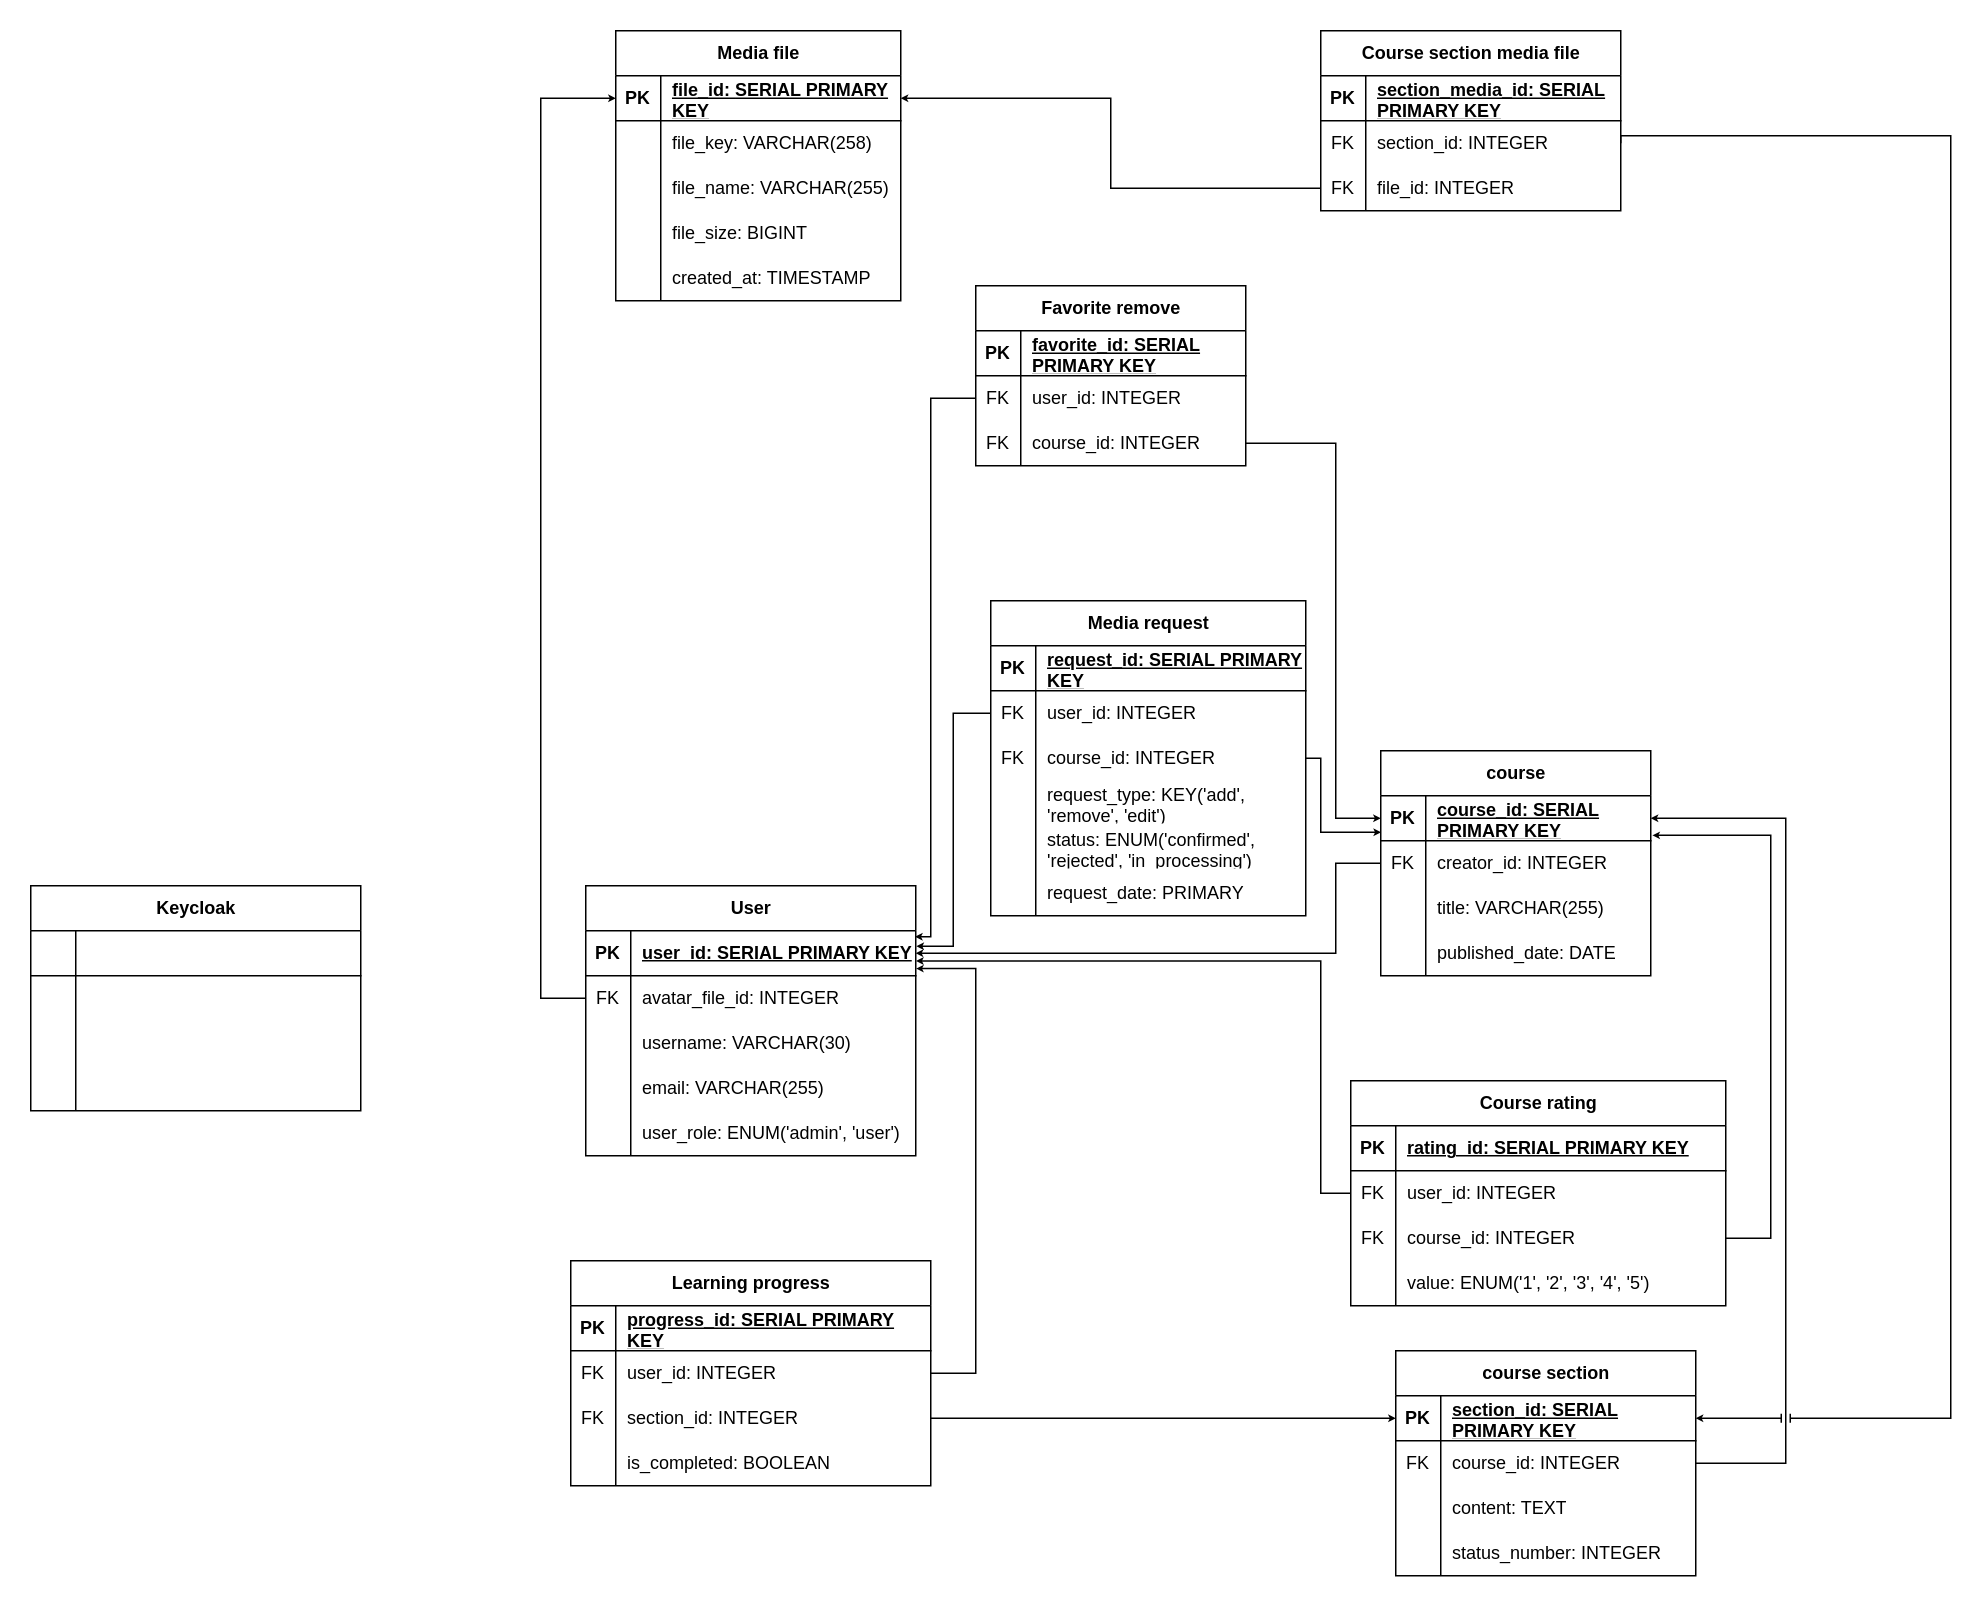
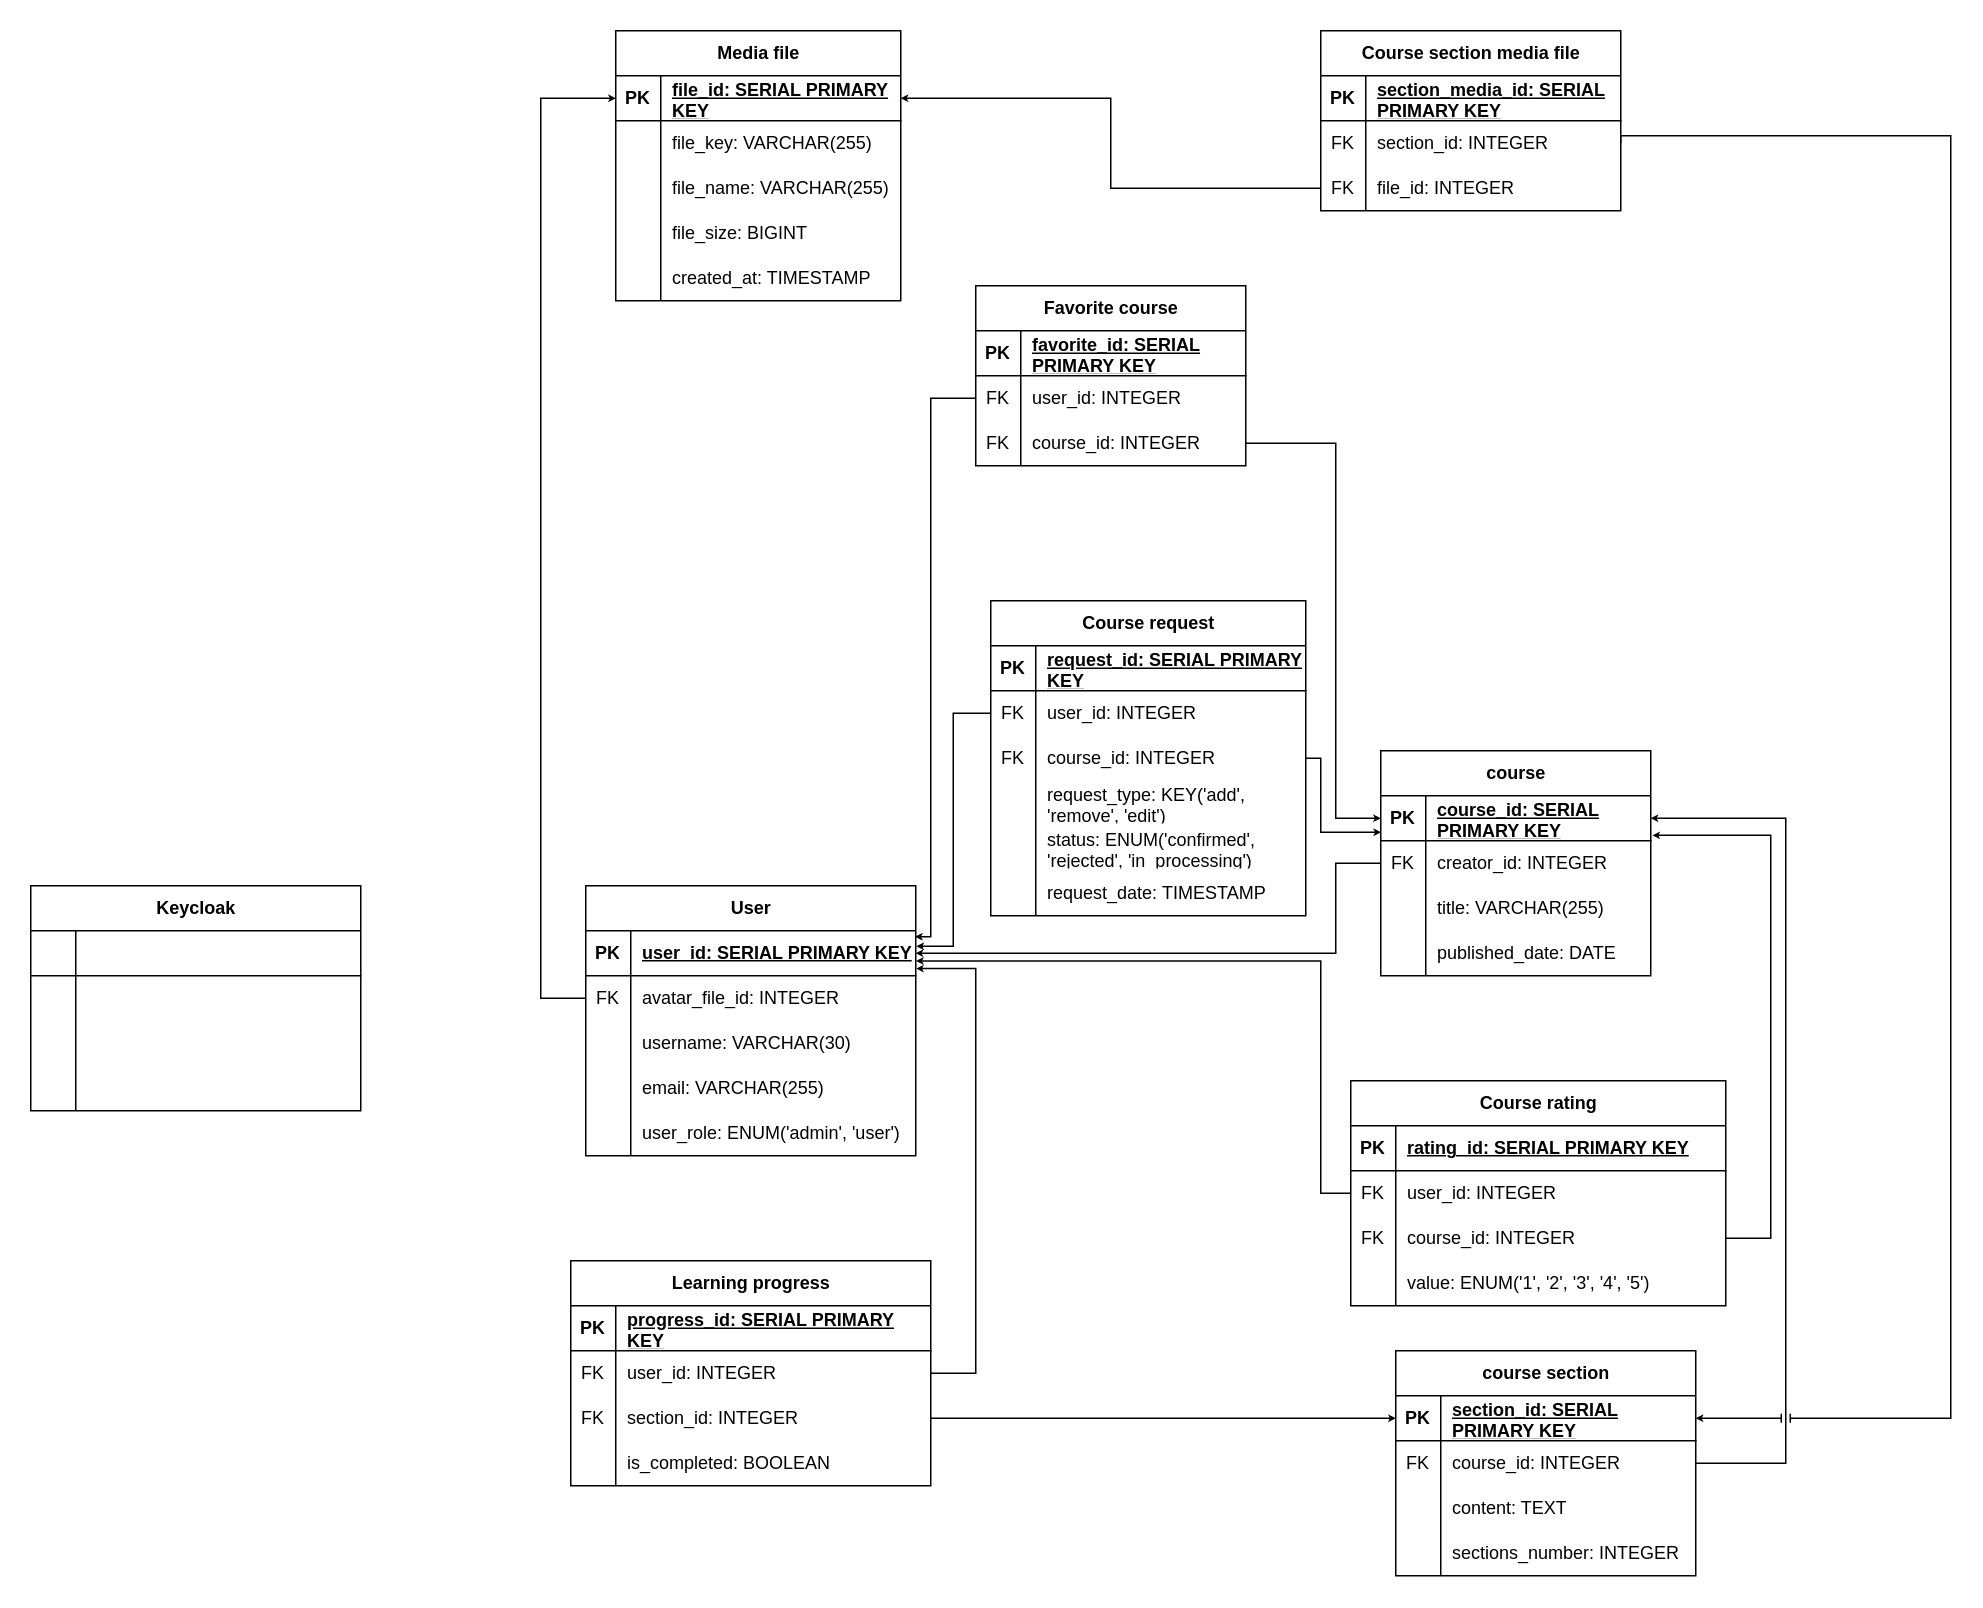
- <mxCell id="128" value="file_key: VARCHAR(258)" style="shape=partialRectangle;connectable=0;fillColor=none;top=0;left=0;bottom=0;right=0;align=left;spacingLeft=6;overflow=hidden;whiteSpace=wrap;html=1;" parent="126" vertex="1"><mxGeometry x="30" width="160" height="30" as="geometry"><mxRectangle width="160" height="30" as="alternateBounds" /></mxGeometry></mxCell>
+ <mxCell id="128" value="file_key: VARCHAR(255)" style="shape=partialRectangle;connectable=0;fillColor=none;top=0;left=0;bottom=0;right=0;align=left;spacingLeft=6;overflow=hidden;whiteSpace=wrap;html=1;" parent="126" vertex="1"><mxGeometry x="30" width="160" height="30" as="geometry"><mxRectangle width="160" height="30" as="alternateBounds" /></mxGeometry></mxCell>
- <mxCell id="57" value="Favorite remove" style="shape=table;startSize=30;container=1;collapsible=1;childLayout=tableLayout;fixedRows=1;rowLines=0;fontStyle=1;align=center;resizeLast=1;html=1;" parent="1" vertex="1"><mxGeometry x="650" y="190" width="180" height="120" as="geometry" /></mxCell>
+ <mxCell id="57" value="Favorite course" style="shape=table;startSize=30;container=1;collapsible=1;childLayout=tableLayout;fixedRows=1;rowLines=0;fontStyle=1;align=center;resizeLast=1;html=1;" parent="1" vertex="1"><mxGeometry x="650" y="190" width="180" height="120" as="geometry" /></mxCell>
- <mxCell id="80" value="Media request" style="shape=table;startSize=30;container=1;collapsible=1;childLayout=tableLayout;fixedRows=1;rowLines=0;fontStyle=1;align=center;resizeLast=1;html=1;" parent="1" vertex="1"><mxGeometry x="660" y="400" width="210" height="210" as="geometry" /></mxCell>
+ <mxCell id="80" value="Course request" style="shape=table;startSize=30;container=1;collapsible=1;childLayout=tableLayout;fixedRows=1;rowLines=0;fontStyle=1;align=center;resizeLast=1;html=1;" parent="1" vertex="1"><mxGeometry x="660" y="400" width="210" height="210" as="geometry" /></mxCell>
- <mxCell id="98" value="request_date:&amp;nbsp;PRIMARY" style="shape=partialRectangle;connectable=0;fillColor=none;top=0;left=0;bottom=0;right=0;align=left;spacingLeft=6;overflow=hidden;whiteSpace=wrap;html=1;" parent="96" vertex="1"><mxGeometry x="30" width="180" height="30" as="geometry"><mxRectangle width="180" height="30" as="alternateBounds" /></mxGeometry></mxCell>
+ <mxCell id="98" value="request_date:&amp;nbsp;TIMESTAMP" style="shape=partialRectangle;connectable=0;fillColor=none;top=0;left=0;bottom=0;right=0;align=left;spacingLeft=6;overflow=hidden;whiteSpace=wrap;html=1;" parent="96" vertex="1"><mxGeometry x="30" width="180" height="30" as="geometry"><mxRectangle width="180" height="30" as="alternateBounds" /></mxGeometry></mxCell>
- <mxCell id="43" value="status_number: INTEGER" style="shape=partialRectangle;connectable=0;fillColor=none;top=0;left=0;bottom=0;right=0;align=left;spacingLeft=6;overflow=hidden;whiteSpace=wrap;html=1;" parent="41" vertex="1"><mxGeometry x="30" width="170" height="30" as="geometry"><mxRectangle width="170" height="30" as="alternateBounds" /></mxGeometry></mxCell>
+ <mxCell id="43" value="sections_number: INTEGER" style="shape=partialRectangle;connectable=0;fillColor=none;top=0;left=0;bottom=0;right=0;align=left;spacingLeft=6;overflow=hidden;whiteSpace=wrap;html=1;" parent="41" vertex="1"><mxGeometry x="30" width="170" height="30" as="geometry"><mxRectangle width="170" height="30" as="alternateBounds" /></mxGeometry></mxCell>
